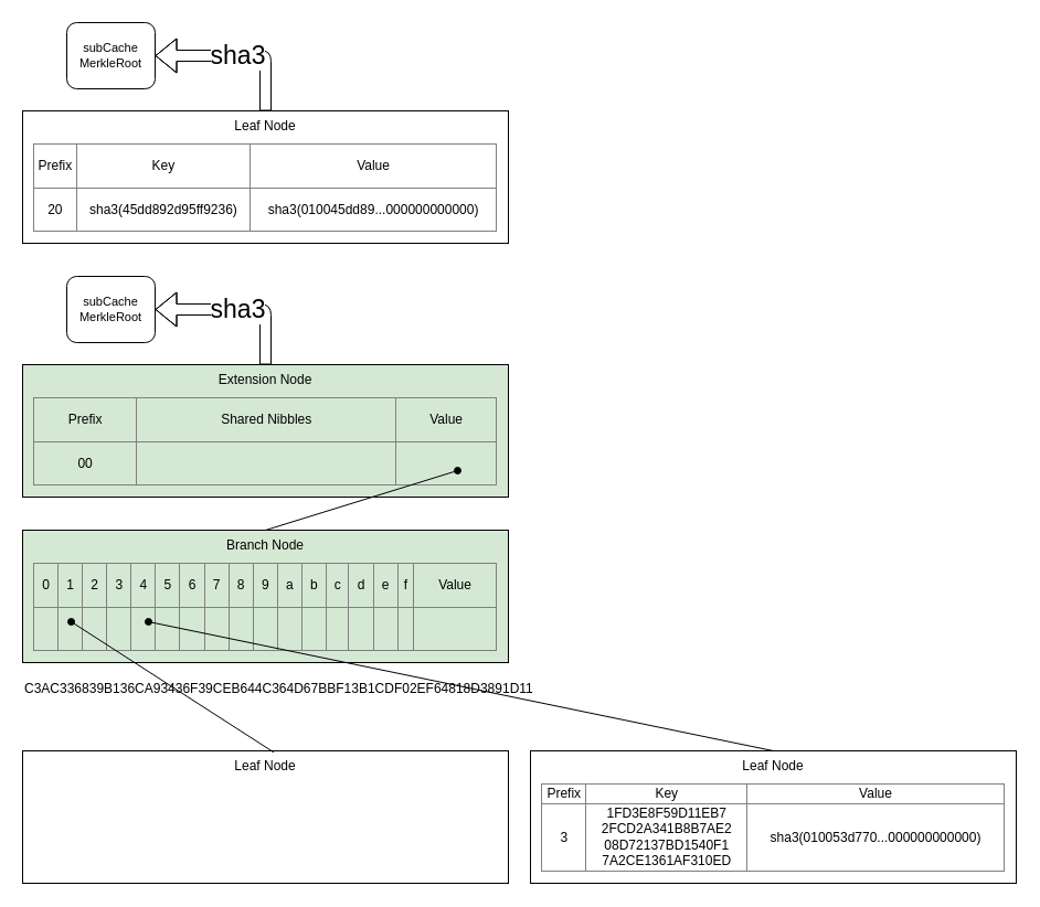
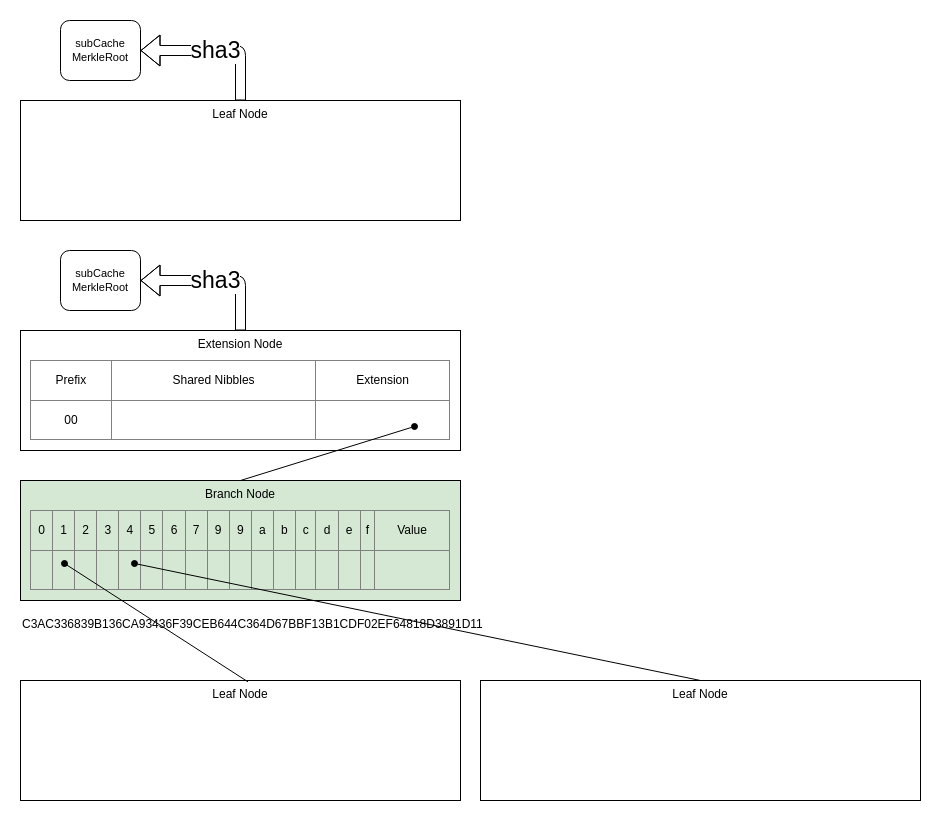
- <mxCell id="3" value="&lt;table border=&quot;1&quot; width=&quot;100%&quot; style=&quot;width: 100% ; height: 100% ; border-collapse: collapse&quot;&gt;&lt;tbody&gt;&lt;tr&gt;&lt;td align=&quot;center&quot;&gt;Prefix&lt;/td&gt;&lt;td align=&quot;center&quot;&gt;Key&lt;/td&gt;&lt;td align=&quot;center&quot;&gt;Value&lt;/td&gt;&lt;/tr&gt;&lt;tr&gt;&lt;td align=&quot;center&quot;&gt;20&lt;/td&gt;&lt;td align=&quot;center&quot;&gt;sha3(45dd892d95ff9236)&lt;/td&gt;&lt;td align=&quot;center&quot;&gt;sha3(010045dd89...000000000000)&lt;/td&gt;&lt;/tr&gt;&lt;/tbody&gt;&lt;/table&gt;" style="text;html=1;strokeColor=none;fillColor=none;overflow=fill;" parent="1" vertex="1"><mxGeometry x="30" y="130" width="420" height="80" as="geometry" /></mxCell>
- <mxCell id="7" value="&lt;table border=&quot;1&quot; width=&quot;100%&quot; style=&quot;width: 100% ; height: 100% ; border-collapse: collapse&quot;&gt;&lt;tbody&gt;&lt;tr&gt;&lt;td align=&quot;center&quot;&gt;Prefix&lt;/td&gt;&lt;td align=&quot;center&quot;&gt;Shared Nibbles&lt;/td&gt;&lt;td align=&quot;center&quot;&gt;Value&lt;/td&gt;&lt;/tr&gt;&lt;tr&gt;&lt;td align=&quot;center&quot;&gt;00&lt;/td&gt;&lt;td align=&quot;center&quot;&gt;&lt;br&gt;&lt;/td&gt;&lt;td align=&quot;center&quot;&gt;&lt;br&gt;&lt;/td&gt;&lt;/tr&gt;&lt;/tbody&gt;&lt;/table&gt;" style="text;html=1;strokeColor=none;fillColor=none;overflow=fill;" vertex="1" parent="1"><mxGeometry x="30" y="360" width="420" height="80" as="geometry" /></mxCell>
+ <mxCell id="7" value="&lt;table border=&quot;1&quot; width=&quot;100%&quot; style=&quot;width: 100% ; height: 100% ; border-collapse: collapse&quot;&gt;&lt;tbody&gt;&lt;tr&gt;&lt;td align=&quot;center&quot;&gt;Prefix&lt;/td&gt;&lt;td align=&quot;center&quot;&gt;Shared Nibbles&lt;/td&gt;&lt;td align=&quot;center&quot;&gt;Extension&lt;/td&gt;&lt;/tr&gt;&lt;tr&gt;&lt;td align=&quot;center&quot;&gt;00&lt;/td&gt;&lt;td align=&quot;center&quot;&gt;&lt;br&gt;&lt;/td&gt;&lt;td align=&quot;center&quot;&gt;&lt;br&gt;&lt;/td&gt;&lt;/tr&gt;&lt;/tbody&gt;&lt;/table&gt;" style="text;html=1;strokeColor=none;fillColor=none;overflow=fill;" vertex="1" parent="1"><mxGeometry x="30" y="360" width="420" height="80" as="geometry" /></mxCell>
- <mxCell id="6" value="Extension Node" style="rounded=0;whiteSpace=wrap;html=1;verticalAlign=top;fillColor=#d5e8d4;" vertex="1" parent="1"><mxGeometry x="20" y="330" width="440" height="120" as="geometry" /></mxCell>
+ <mxCell id="6" value="Extension Node" style="rounded=0;whiteSpace=wrap;html=1;verticalAlign=top;" vertex="1" parent="1"><mxGeometry x="20" y="330" width="440" height="120" as="geometry" /></mxCell>
- <mxCell id="12" value="&lt;table border=&quot;1&quot; width=&quot;100%&quot; style=&quot;width: 100% ; height: 100% ; border-collapse: collapse&quot;&gt;&lt;tbody&gt;&lt;tr&gt;&lt;td align=&quot;center&quot;&gt;0&lt;/td&gt;&lt;td style=&quot;text-align: center&quot;&gt;1&lt;/td&gt;&lt;td style=&quot;text-align: center&quot;&gt;2&lt;/td&gt;&lt;td style=&quot;text-align: center&quot;&gt;3&lt;/td&gt;&lt;td style=&quot;text-align: center&quot;&gt;4&lt;/td&gt;&lt;td style=&quot;text-align: center&quot;&gt;5&lt;/td&gt;&lt;td style=&quot;text-align: center&quot;&gt;6&lt;/td&gt;&lt;td style=&quot;text-align: center&quot;&gt;7&lt;/td&gt;&lt;td style=&quot;text-align: center&quot;&gt;8&lt;/td&gt;&lt;td style=&quot;text-align: center&quot;&gt;9&lt;/td&gt;&lt;td style=&quot;text-align: center&quot;&gt;a&lt;/td&gt;&lt;td style=&quot;text-align: center&quot;&gt;b&lt;/td&gt;&lt;td style=&quot;text-align: center&quot;&gt;c&lt;/td&gt;&lt;td style=&quot;text-align: center&quot;&gt;d&lt;/td&gt;&lt;td style=&quot;text-align: center&quot;&gt;e&lt;/td&gt;&lt;td style=&quot;text-align: center&quot;&gt;f&lt;/td&gt;&lt;td align=&quot;center&quot;&gt;Value&lt;/td&gt;&lt;/tr&gt;&lt;tr&gt;&lt;td align=&quot;center&quot;&gt;&lt;br&gt;&lt;/td&gt;&lt;td&gt;&lt;br&gt;&lt;/td&gt;&lt;td&gt;&lt;br&gt;&lt;/td&gt;&lt;td&gt;&lt;br&gt;&lt;/td&gt;&lt;td&gt;&lt;br&gt;&lt;/td&gt;&lt;td&gt;&lt;br&gt;&lt;/td&gt;&lt;td&gt;&lt;br&gt;&lt;/td&gt;&lt;td&gt;&lt;br&gt;&lt;/td&gt;&lt;td&gt;&lt;br&gt;&lt;/td&gt;&lt;td&gt;&lt;br&gt;&lt;/td&gt;&lt;td&gt;&lt;br&gt;&lt;/td&gt;&lt;td&gt;&lt;br&gt;&lt;/td&gt;&lt;td&gt;&lt;br&gt;&lt;/td&gt;&lt;td&gt;&lt;br&gt;&lt;/td&gt;&lt;td&gt;&lt;br&gt;&lt;/td&gt;&lt;td&gt;&lt;br&gt;&lt;/td&gt;&lt;td align=&quot;center&quot;&gt;&lt;br&gt;&lt;/td&gt;&lt;/tr&gt;&lt;/tbody&gt;&lt;/table&gt;" style="text;html=1;strokeColor=none;fillColor=none;overflow=fill;" vertex="1" parent="1"><mxGeometry x="30" y="510" width="420" height="80" as="geometry" /></mxCell>
+ <mxCell id="12" value="&lt;table border=&quot;1&quot; width=&quot;100%&quot; style=&quot;width: 100% ; height: 100% ; border-collapse: collapse&quot;&gt;&lt;tbody&gt;&lt;tr&gt;&lt;td align=&quot;center&quot;&gt;0&lt;/td&gt;&lt;td style=&quot;text-align: center&quot;&gt;1&lt;/td&gt;&lt;td style=&quot;text-align: center&quot;&gt;2&lt;/td&gt;&lt;td style=&quot;text-align: center&quot;&gt;3&lt;/td&gt;&lt;td style=&quot;text-align: center&quot;&gt;4&lt;/td&gt;&lt;td style=&quot;text-align: center&quot;&gt;5&lt;/td&gt;&lt;td style=&quot;text-align: center&quot;&gt;6&lt;/td&gt;&lt;td style=&quot;text-align: center&quot;&gt;7&lt;/td&gt;&lt;td style=&quot;text-align: center&quot;&gt;9&lt;/td&gt;&lt;td style=&quot;text-align: center&quot;&gt;9&lt;/td&gt;&lt;td style=&quot;text-align: center&quot;&gt;a&lt;/td&gt;&lt;td style=&quot;text-align: center&quot;&gt;b&lt;/td&gt;&lt;td style=&quot;text-align: center&quot;&gt;c&lt;/td&gt;&lt;td style=&quot;text-align: center&quot;&gt;d&lt;/td&gt;&lt;td style=&quot;text-align: center&quot;&gt;e&lt;/td&gt;&lt;td style=&quot;text-align: center&quot;&gt;f&lt;/td&gt;&lt;td align=&quot;center&quot;&gt;Value&lt;/td&gt;&lt;/tr&gt;&lt;tr&gt;&lt;td align=&quot;center&quot;&gt;&lt;br&gt;&lt;/td&gt;&lt;td&gt;&lt;br&gt;&lt;/td&gt;&lt;td&gt;&lt;br&gt;&lt;/td&gt;&lt;td&gt;&lt;br&gt;&lt;/td&gt;&lt;td&gt;&lt;br&gt;&lt;/td&gt;&lt;td&gt;&lt;br&gt;&lt;/td&gt;&lt;td&gt;&lt;br&gt;&lt;/td&gt;&lt;td&gt;&lt;br&gt;&lt;/td&gt;&lt;td&gt;&lt;br&gt;&lt;/td&gt;&lt;td&gt;&lt;br&gt;&lt;/td&gt;&lt;td&gt;&lt;br&gt;&lt;/td&gt;&lt;td&gt;&lt;br&gt;&lt;/td&gt;&lt;td&gt;&lt;br&gt;&lt;/td&gt;&lt;td&gt;&lt;br&gt;&lt;/td&gt;&lt;td&gt;&lt;br&gt;&lt;/td&gt;&lt;td&gt;&lt;br&gt;&lt;/td&gt;&lt;td align=&quot;center&quot;&gt;&lt;br&gt;&lt;/td&gt;&lt;/tr&gt;&lt;/tbody&gt;&lt;/table&gt;" style="text;html=1;strokeColor=none;fillColor=none;overflow=fill;" vertex="1" parent="1"><mxGeometry x="30" y="510" width="420" height="80" as="geometry" /></mxCell>
- <mxCell id="17" value="&lt;table border=&quot;1&quot; width=&quot;100%&quot; style=&quot;width: 100% ; height: 100% ; border-collapse: collapse&quot;&gt;&lt;tbody&gt;&lt;tr&gt;&lt;td align=&quot;center&quot;&gt;Prefix&lt;/td&gt;&lt;td align=&quot;center&quot;&gt;Key&lt;/td&gt;&lt;td align=&quot;center&quot;&gt;Value&lt;/td&gt;&lt;/tr&gt;&lt;tr&gt;&lt;td align=&quot;center&quot;&gt;3&lt;/td&gt;&lt;td align=&quot;center&quot;&gt;1FD3E8F59D11EB7&lt;br&gt;2FCD2A341B8B7AE2&lt;br&gt;08D72137BD1540F1&lt;br&gt;7A2CE1361AF310ED&lt;/td&gt;&lt;td align=&quot;center&quot;&gt;sha3(010053d770...000000000000)&lt;/td&gt;&lt;/tr&gt;&lt;/tbody&gt;&lt;/table&gt;" style="text;html=1;strokeColor=none;fillColor=none;overflow=fill;" vertex="1" parent="1"><mxGeometry x="490" y="710" width="420" height="80" as="geometry" /></mxCell>
